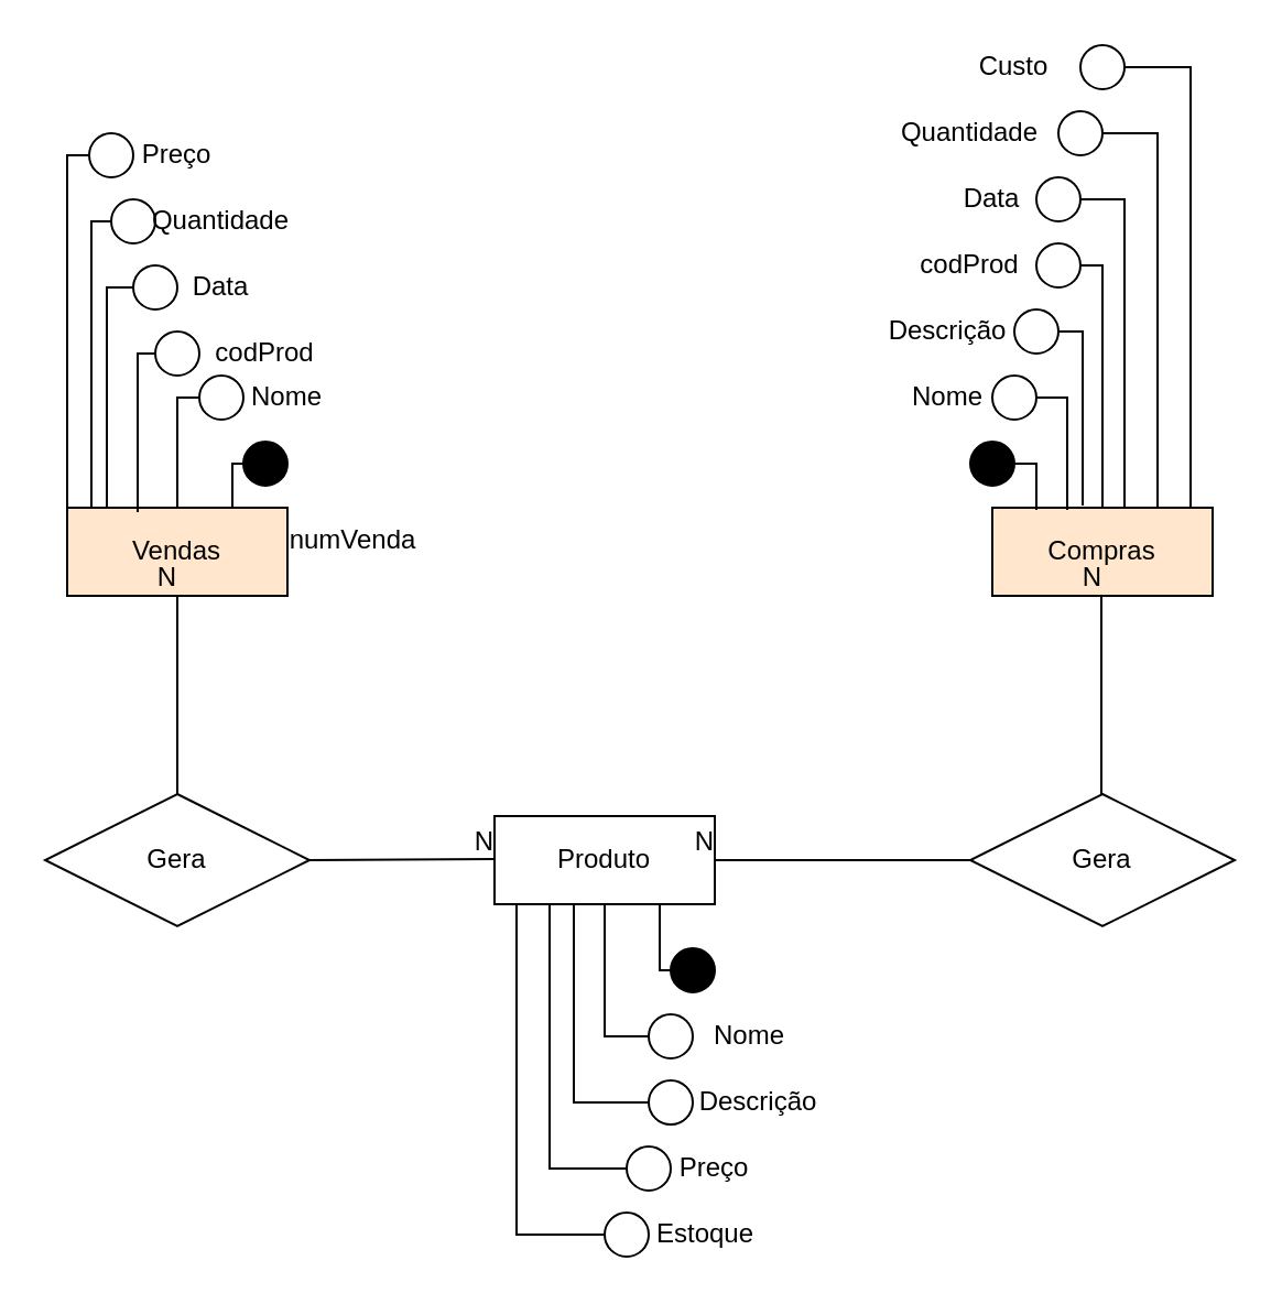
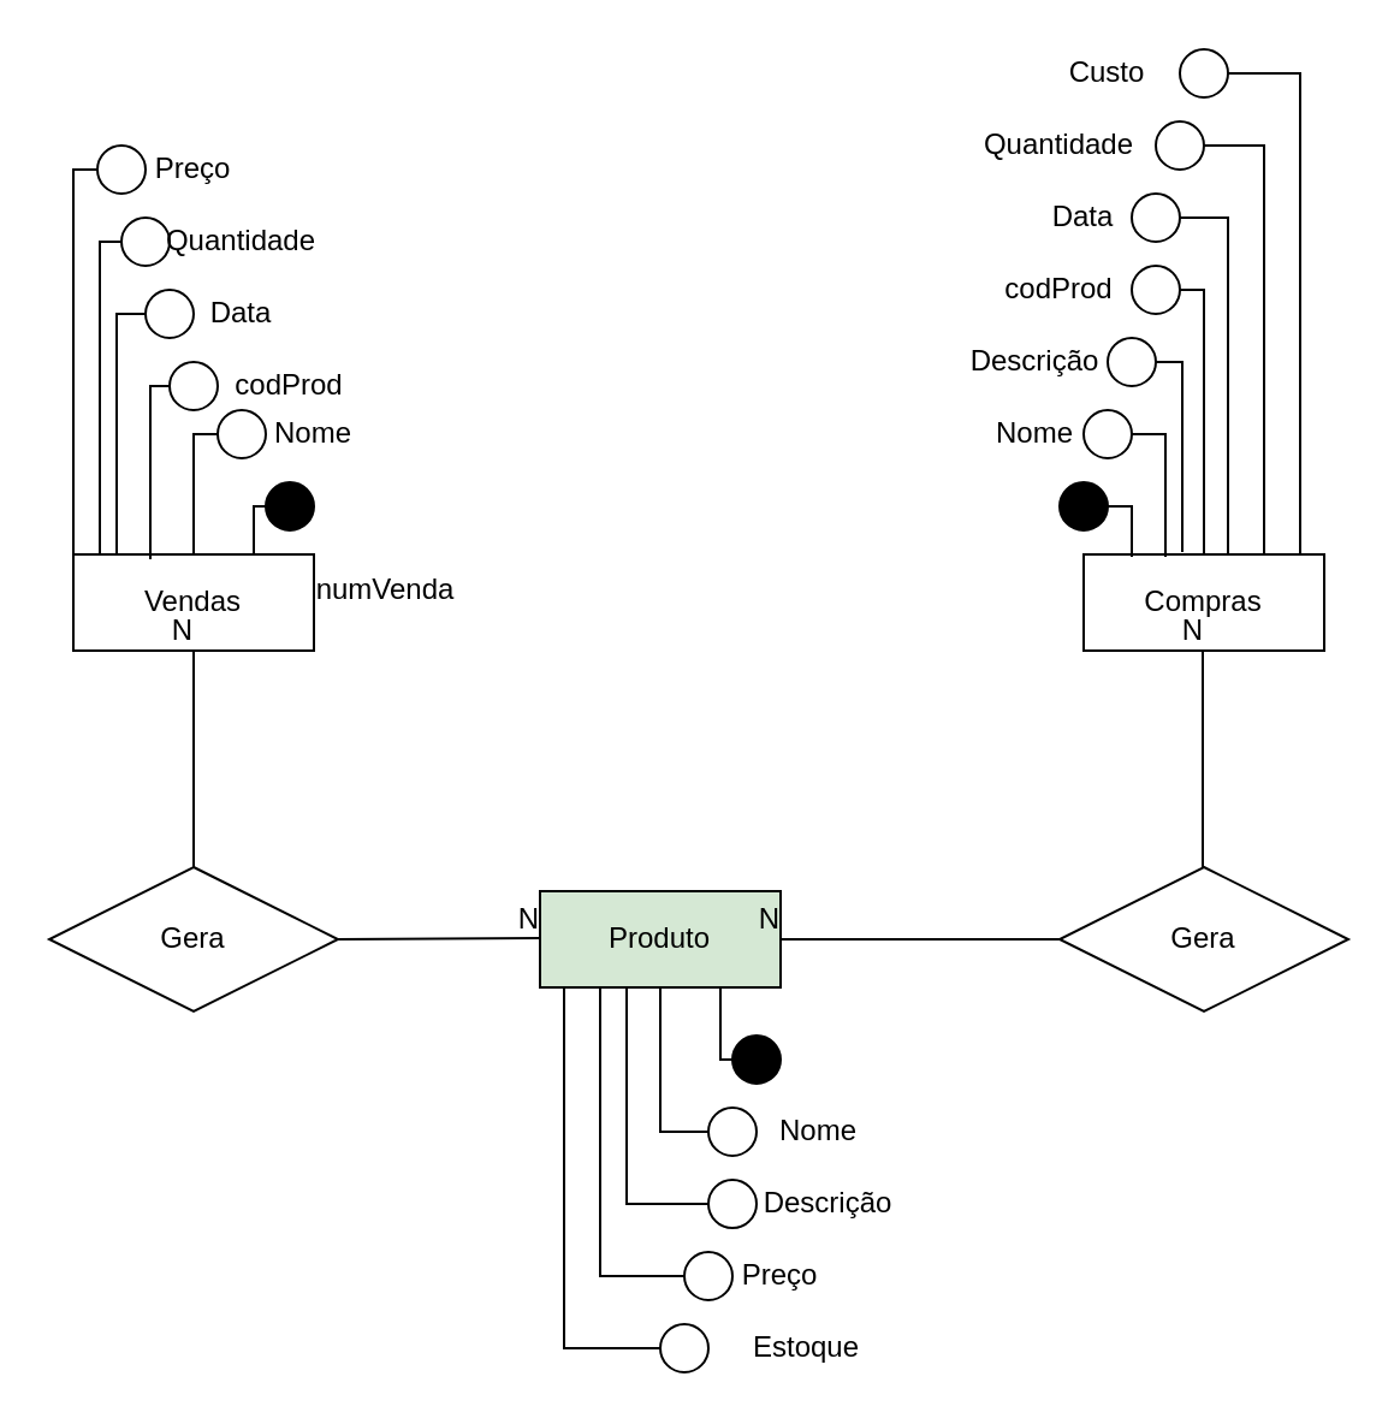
- <mxCell id="3" value="Vendas" style="whiteSpace=wrap;html=1;align=center;fillColor=#ffe6cc;" parent="1" vertex="1"><mxGeometry x="30" y="230" width="100" height="40" as="geometry" /></mxCell>
+ <mxCell id="3" value="Vendas" style="whiteSpace=wrap;html=1;align=center;" parent="1" vertex="1"><mxGeometry x="30" y="230" width="100" height="40" as="geometry" /></mxCell>
- <mxCell id="6" value="Compras" style="whiteSpace=wrap;html=1;align=center;fillColor=#ffe6cc;" parent="1" vertex="1"><mxGeometry x="450" y="230" width="100" height="40" as="geometry" /></mxCell>
+ <mxCell id="6" value="Compras" style="whiteSpace=wrap;html=1;align=center;" parent="1" vertex="1"><mxGeometry x="450" y="230" width="100" height="40" as="geometry" /></mxCell>
- <mxCell id="7" value="Produto" style="whiteSpace=wrap;html=1;align=center;" parent="1" vertex="1"><mxGeometry x="224" y="370" width="100" height="40" as="geometry" /></mxCell>
+ <mxCell id="7" value="Produto" style="whiteSpace=wrap;html=1;align=center;fillColor=#d5e8d4;" parent="1" vertex="1"><mxGeometry x="224" y="370" width="100" height="40" as="geometry" /></mxCell>
- <mxCell id="21" value="Estoque" style="text;html=1;strokeColor=none;fillColor=none;align=center;verticalAlign=middle;whiteSpace=wrap;rounded=0;" parent="1" vertex="1"><mxGeometry x="300" y="550" width="40" height="20" as="geometry" /></mxCell>
+ <mxCell id="21" value="Estoque" style="text;html=1;strokeColor=none;fillColor=none;align=center;verticalAlign=middle;whiteSpace=wrap;rounded=0;" parent="1" vertex="1"><mxGeometry x="315" y="550" width="40" height="20" as="geometry" /></mxCell>
